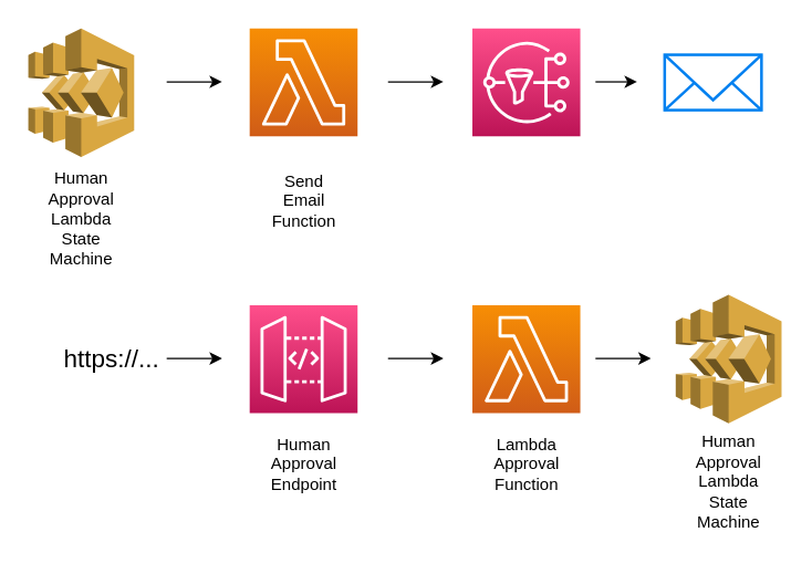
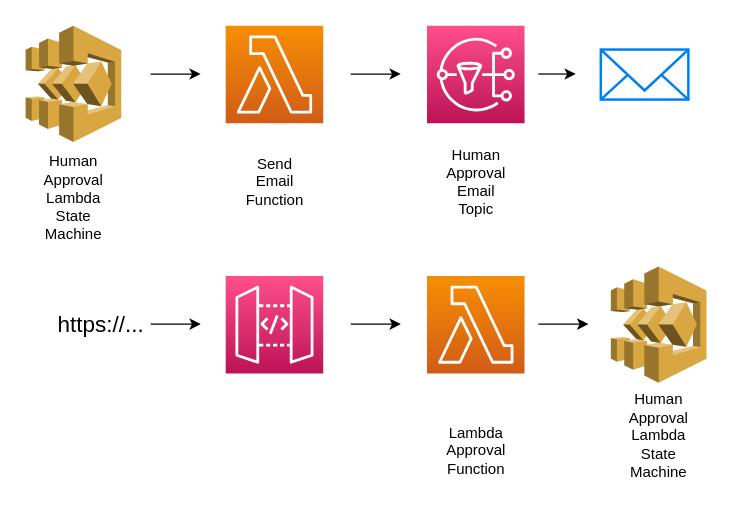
+ <mxCell id="6" value="Human &lt;br&gt;Approval&lt;br&gt;Email&lt;br&gt;Topic" style="text;html=1;align=center;verticalAlign=middle;resizable=0;points=[];autosize=1;strokeColor=none;fillColor=none;" vertex="1" parent="1"><mxGeometry x="350" y="115" width="60" height="60" as="geometry" /></mxCell>
- <mxCell id="15" value="Human &lt;br&gt;Approval&lt;br&gt;Endpoint" style="text;html=1;align=center;verticalAlign=middle;resizable=0;points=[];autosize=1;strokeColor=none;fillColor=none;" vertex="1" parent="1"><mxGeometry x="189" y="310" width="60" height="50" as="geometry" /></mxCell>
- <mxCell id="18" value="Lambda&lt;br&gt;Approval&lt;br&gt;Function" style="text;html=1;align=center;verticalAlign=middle;resizable=0;points=[];autosize=1;strokeColor=none;fillColor=none;" vertex="1" parent="1"><mxGeometry x="350" y="310" width="60" height="50" as="geometry" /></mxCell>
+ <mxCell id="18" value="Lambda&lt;br&gt;Approval&lt;br&gt;Function" style="text;html=1;align=center;verticalAlign=middle;resizable=0;points=[];autosize=1;strokeColor=none;fillColor=none;" vertex="1" parent="1"><mxGeometry x="350" y="335" width="60" height="50" as="geometry" /></mxCell>
